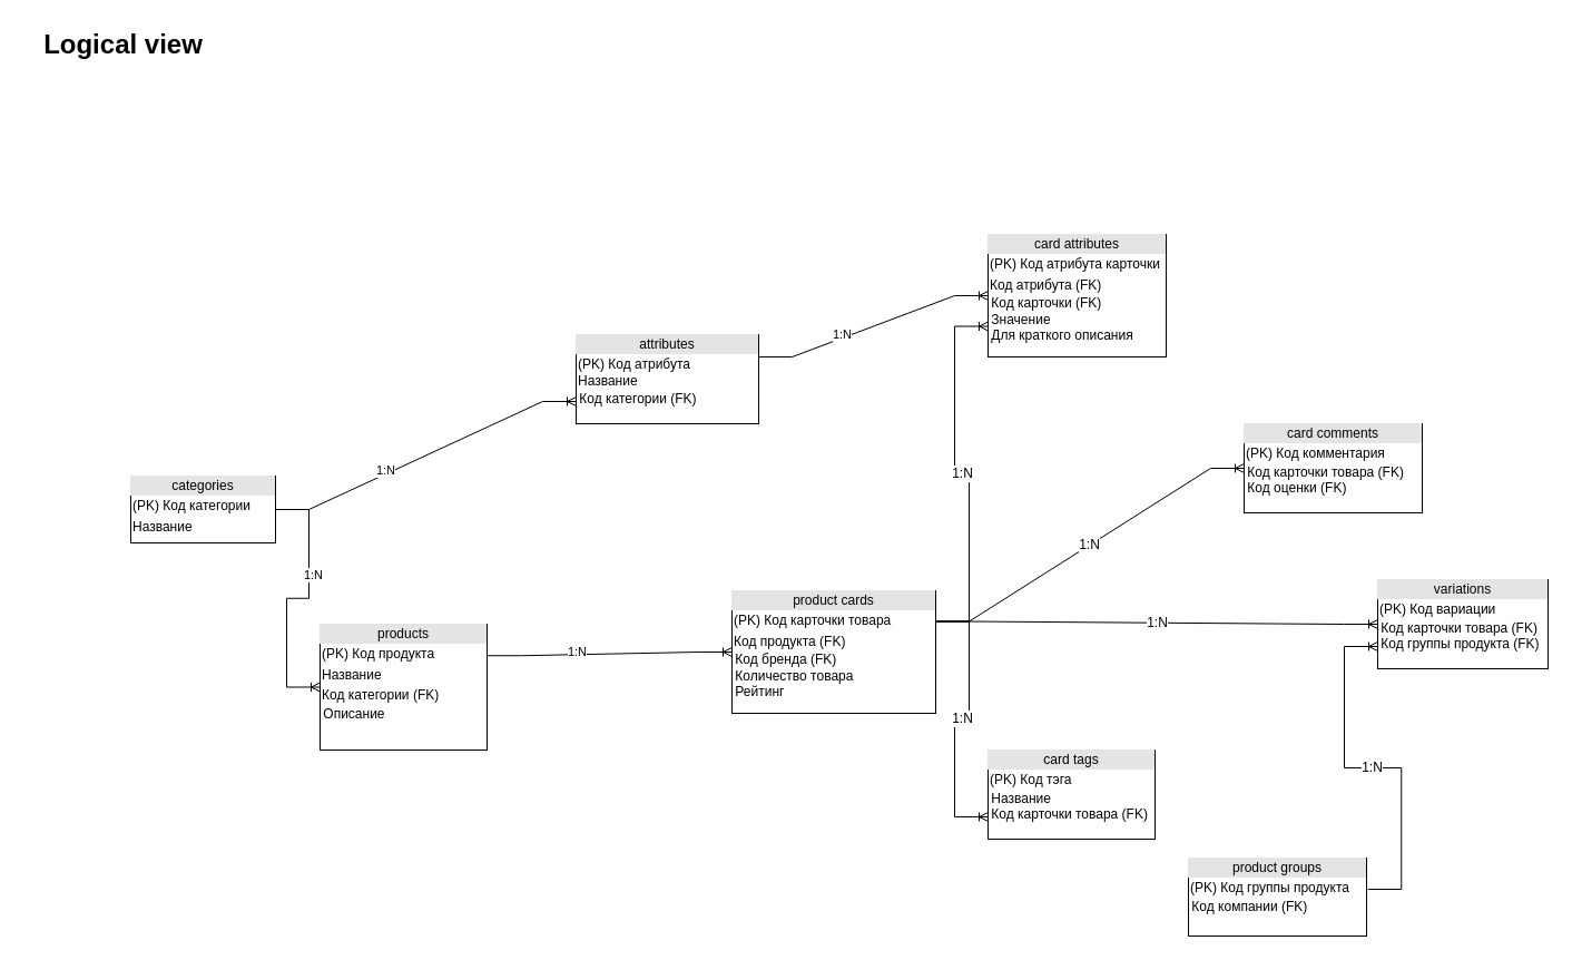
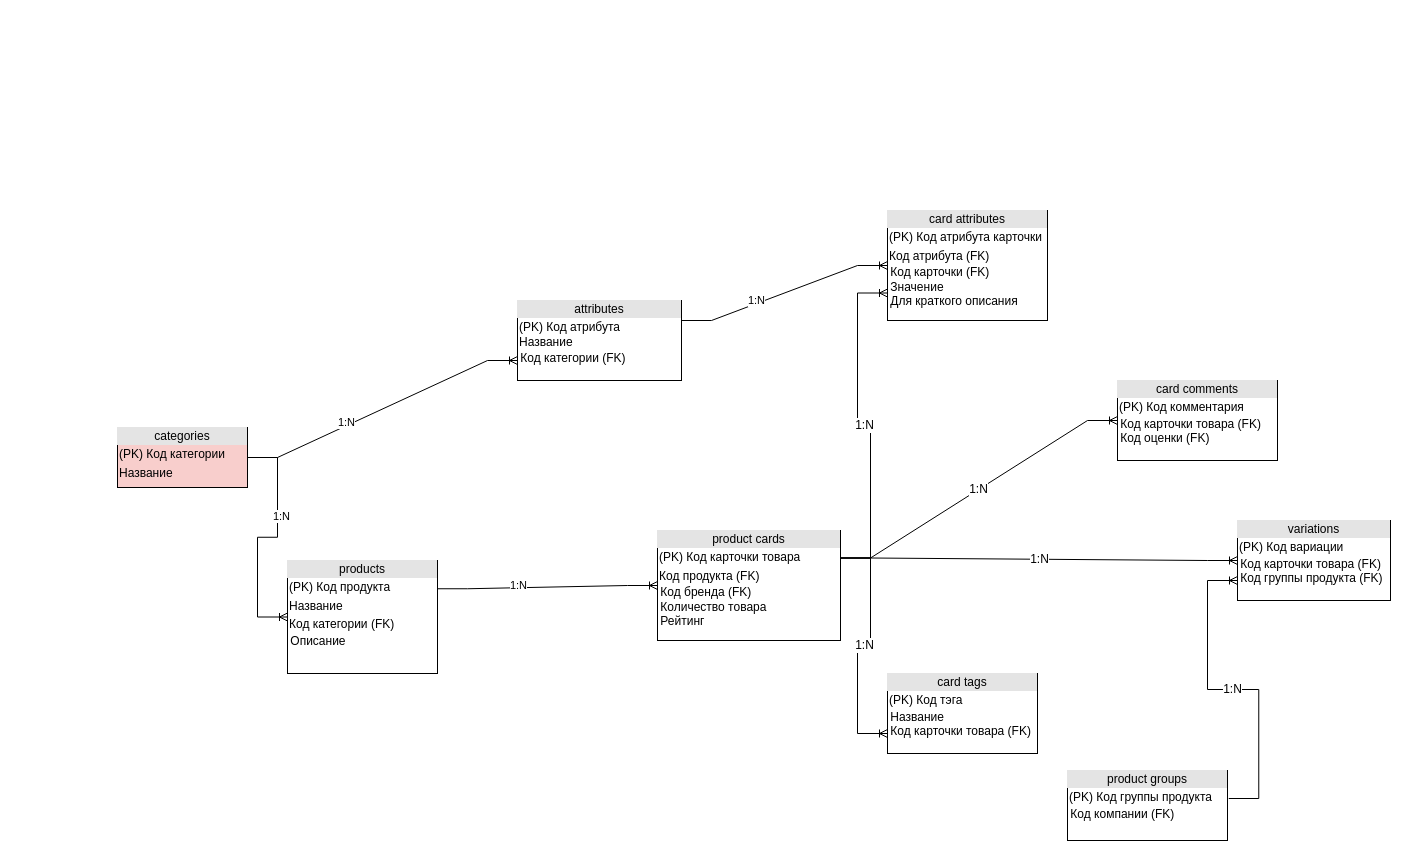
- <mxCell id="11" value="Logical view" style="text;strokeColor=none;fillColor=none;html=1;fontSize=24;fontStyle=1;verticalAlign=middle;align=center;" parent="1" vertex="1"><mxGeometry x="20" width="180" height="40" as="geometry" y="20" /></mxCell>
- <mxCell id="3" value="&lt;div style=&quot;text-align: center; box-sizing: border-box; width: 100%; background: rgb(228, 228, 228); padding: 2px;&quot;&gt;categories&lt;/div&gt;&lt;table style=&quot;width:100%;font-size:1em;&quot; cellpadding=&quot;2&quot; cellspacing=&quot;0&quot;&gt;&lt;tbody&gt;&lt;tr&gt;&lt;td&gt;(PK) Код категории&lt;/td&gt;&lt;td&gt;&lt;br&gt;&lt;/td&gt;&lt;/tr&gt;&lt;tr&gt;&lt;td&gt;Название&lt;/td&gt;&lt;td&gt;&lt;br&gt;&lt;/td&gt;&lt;/tr&gt;&lt;/tbody&gt;&lt;/table&gt;&lt;br&gt;&lt;br&gt;&lt;span style=&quot;&quot;&gt;&lt;/span&gt;" style="verticalAlign=top;align=left;overflow=fill;html=1;" parent="1" vertex="1"><mxGeometry x="117" y="427" width="130" height="60" as="geometry" /></mxCell>
+ <mxCell id="3" value="&lt;div style=&quot;text-align: center; box-sizing: border-box; width: 100%; background: rgb(228, 228, 228); padding: 2px;&quot;&gt;categories&lt;/div&gt;&lt;table style=&quot;width:100%;font-size:1em;&quot; cellpadding=&quot;2&quot; cellspacing=&quot;0&quot;&gt;&lt;tbody&gt;&lt;tr&gt;&lt;td&gt;(PK) Код категории&lt;/td&gt;&lt;td&gt;&lt;br&gt;&lt;/td&gt;&lt;/tr&gt;&lt;tr&gt;&lt;td&gt;Название&lt;/td&gt;&lt;td&gt;&lt;br&gt;&lt;/td&gt;&lt;/tr&gt;&lt;/tbody&gt;&lt;/table&gt;&lt;br&gt;&lt;br&gt;&lt;span style=&quot;&quot;&gt;&lt;/span&gt;" style="verticalAlign=top;align=left;overflow=fill;html=1;fillColor=#f8cecc;" parent="1" vertex="1"><mxGeometry x="117" y="427" width="130" height="60" as="geometry" /></mxCell>
